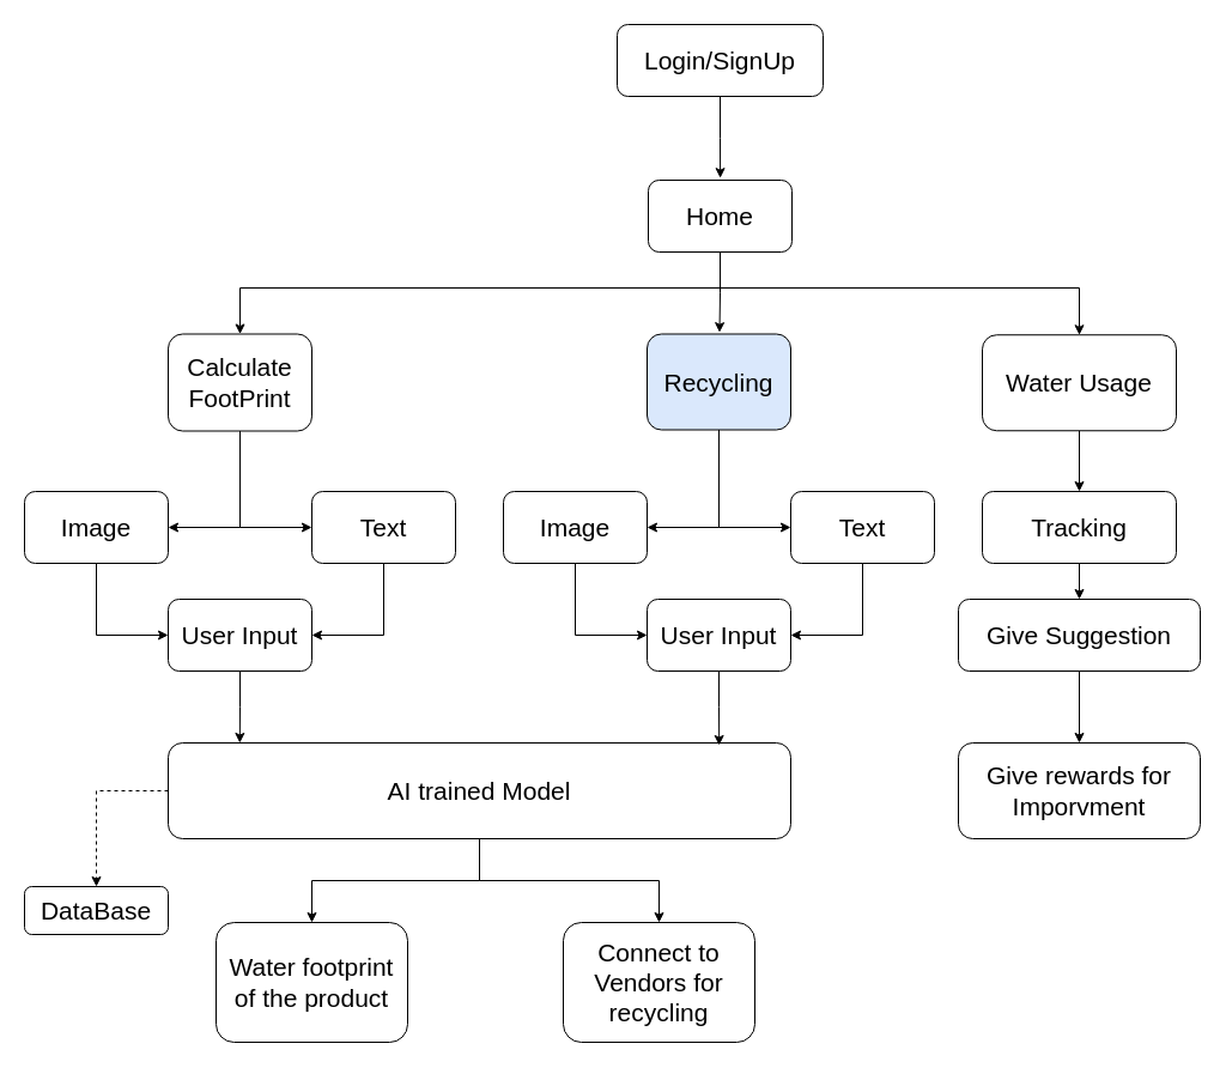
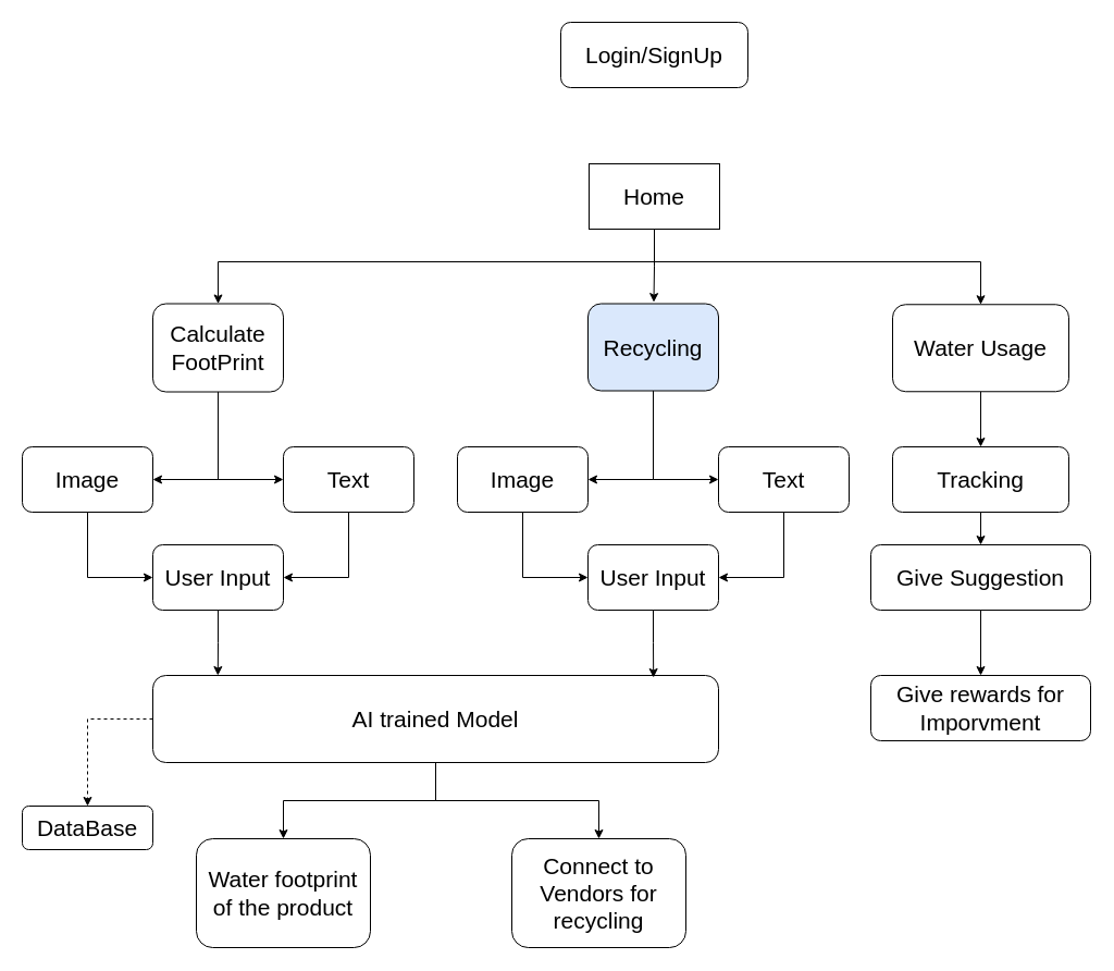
- <mxCell id="32" style="edgeStyle=orthogonalEdgeStyle;rounded=0;orthogonalLoop=1;jettySize=auto;html=1;entryX=0.501;entryY=-0.03;entryDx=0;entryDy=0;entryPerimeter=0;" edge="1" parent="1" source="2" target="4"><mxGeometry relative="1" as="geometry" /></mxCell>
- <mxCell id="4" value="Home" style="rounded=1;whiteSpace=wrap;html=1;fontSize=21;" vertex="1" parent="1"><mxGeometry x="541" y="150" width="120" height="60" as="geometry" /></mxCell>
+ <mxCell id="4" value="Home" style="whiteSpace=wrap;html=1;fontSize=21;rounded=0;" vertex="1" parent="1"><mxGeometry x="541" y="150" width="120" height="60" as="geometry" /></mxCell>
- <mxCell id="39" value="Give rewards for Imporvment" style="rounded=1;whiteSpace=wrap;html=1;fontSize=21;" vertex="1" parent="1"><mxGeometry x="800" y="620" width="202" height="80" as="geometry" /></mxCell>
+ <mxCell id="39" value="Give rewards for Imporvment" style="rounded=1;whiteSpace=wrap;html=1;fontSize=21;" vertex="1" parent="1"><mxGeometry x="800" y="620" width="202" height="60" as="geometry" /></mxCell>
